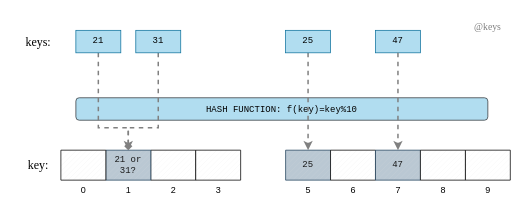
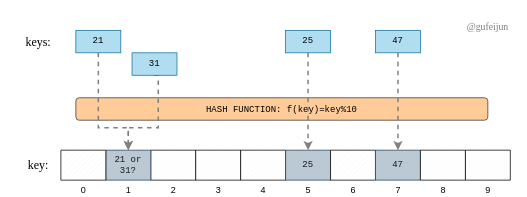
- <mxCell id="24" value="@keys" style="text;html=1;strokeColor=none;fillColor=none;align=center;verticalAlign=middle;whiteSpace=wrap;rounded=0;shadow=0;labelBackgroundColor=none;fontFamily=Times New Roman;fontSize=13;fontColor=#808080;fontStyle=0" vertex="1" parent="1"><mxGeometry x="620" y="20" width="60" height="30" as="geometry" /></mxCell>
+ <mxCell id="24" value="@gufeijun" style="text;html=1;strokeColor=none;fillColor=none;align=center;verticalAlign=middle;whiteSpace=wrap;rounded=0;shadow=0;labelBackgroundColor=none;fontFamily=Times New Roman;fontSize=13;fontColor=#808080;fontStyle=0" vertex="1" parent="1"><mxGeometry x="620" y="20" width="60" height="30" as="geometry" /></mxCell>
- <mxCell id="22" value="31" style="text;html=1;strokeColor=#10739e;fillColor=#b1ddf0;align=center;verticalAlign=middle;whiteSpace=wrap;rounded=0;shadow=0;labelBackgroundColor=none;fontFamily=Courier New;" vertex="1" parent="1"><mxGeometry x="180" y="40" width="60" height="30" as="geometry" /></mxCell>
+ <mxCell id="22" value="31" style="text;html=1;strokeColor=#10739e;fillColor=#b1ddf0;align=center;verticalAlign=middle;whiteSpace=wrap;rounded=0;shadow=0;labelBackgroundColor=none;fontFamily=Courier New;" vertex="1" parent="1"><mxGeometry x="175" y="70" width="60" height="30" as="geometry" /></mxCell>
- <mxCell id="19" style="edgeStyle=orthogonalEdgeStyle;rounded=0;orthogonalLoop=1;jettySize=auto;html=1;entryX=0.5;entryY=0;entryDx=0;entryDy=0;entryPerimeter=0;dashed=1;fontFamily=Courier New;fontColor=#1A1A1A;strokeColor=#808080;strokeWidth=2;endArrow=diamond;" edge="1" parent="1" source="20" target="5"><mxGeometry relative="1" as="geometry"><Array as="points"><mxPoint x="130" y="170" /><mxPoint x="170" y="170" /></Array></mxGeometry></mxCell>
+ <mxCell id="19" style="edgeStyle=orthogonalEdgeStyle;rounded=0;orthogonalLoop=1;jettySize=auto;html=1;entryX=0.5;entryY=0;entryDx=0;entryDy=0;entryPerimeter=0;dashed=1;fontFamily=Courier New;fontColor=#1A1A1A;strokeColor=#808080;strokeWidth=2;" edge="1" parent="1" source="20" target="5"><mxGeometry relative="1" as="geometry"><Array as="points"><mxPoint x="130" y="170" /><mxPoint x="170" y="170" /></Array></mxGeometry></mxCell>
- <mxCell id="12" value="&lt;font face=&quot;Courier New&quot;&gt;HASH FUNCTION: f(key)=key%10&lt;/font&gt;" style="rounded=1;whiteSpace=wrap;html=1;shadow=0;fillColor=#b1ddf0;labelBackgroundColor=none;strokeColor=#36393d;" vertex="1" parent="1"><mxGeometry x="100" y="130" width="550" height="30" as="geometry" /></mxCell>
+ <mxCell id="12" value="&lt;font face=&quot;Courier New&quot;&gt;HASH FUNCTION: f(key)=key%10&lt;/font&gt;" style="rounded=1;whiteSpace=wrap;html=1;shadow=0;fillColor=#ffcc99;labelBackgroundColor=none;strokeColor=#36393d;" vertex="1" parent="1"><mxGeometry x="100" y="130" width="550" height="30" as="geometry" /></mxCell>
+ <mxCell id="4" value="4" style="verticalLabelPosition=bottom;verticalAlign=top;html=1;shape=mxgraph.basic.patternFillRect;fillStyle=diag;step=5;fillStrokeWidth=0.2;fillStrokeColor=#dddddd;shadow=0;" vertex="1" parent="1"><mxGeometry x="320" y="200" width="60" height="40" as="geometry" /></mxCell>
